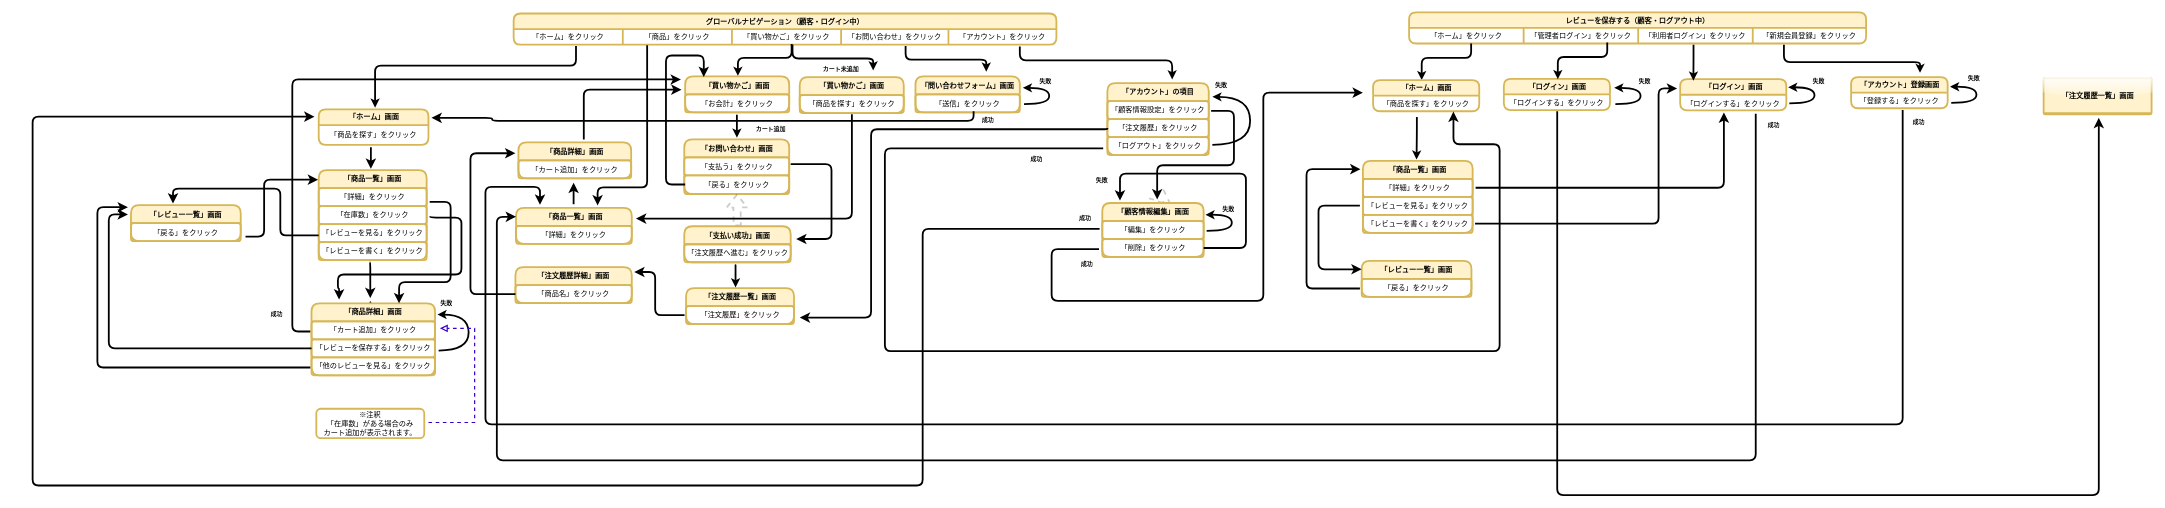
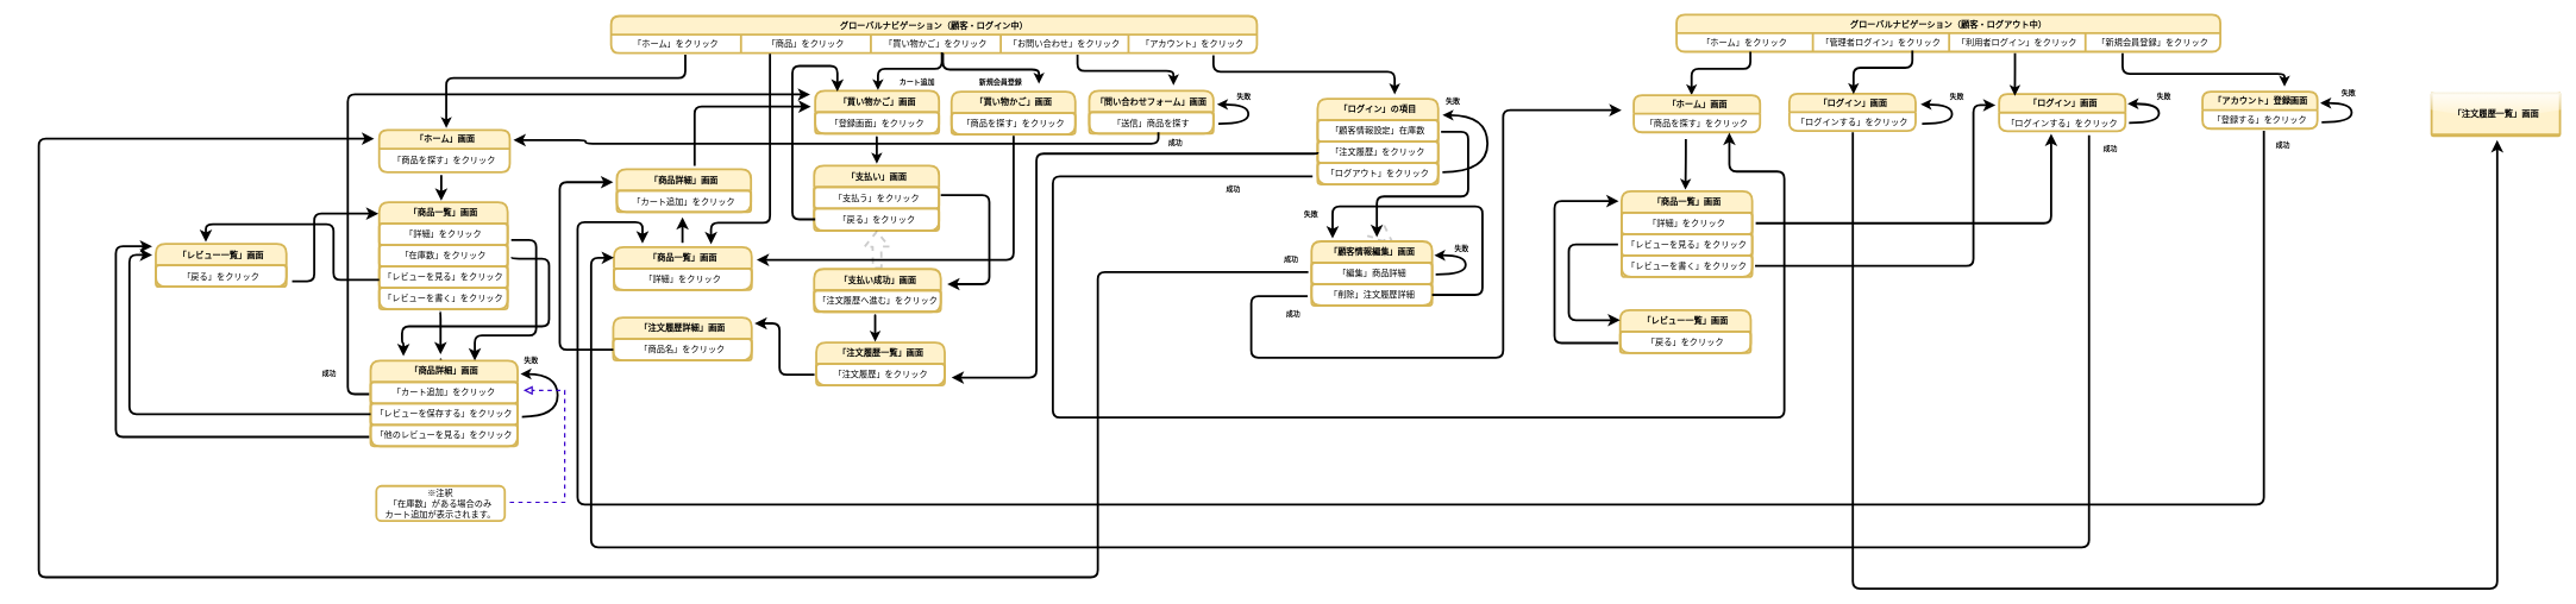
- <mxCell id="2" value="レビューを保存する（顧客・ログアウト中）" style="shape=table;startSize=26;container=1;collapsible=0;childLayout=tableLayout;fontStyle=1;align=center;shadow=0;strokeColor=#d6b656;fillColor=#fff2cc;rounded=1;strokeWidth=3;" parent="1" vertex="1"><mxGeometry x="2348" y="20" width="762" height="52" as="geometry" /></mxCell>
+ <mxCell id="2" value="グローバルナビゲーション（顧客・ログアウト中）" style="shape=table;startSize=26;container=1;collapsible=0;childLayout=tableLayout;fontStyle=1;align=center;shadow=0;strokeColor=#d6b656;fillColor=#fff2cc;rounded=1;strokeWidth=3;" parent="1" vertex="1"><mxGeometry x="2348" y="20" width="762" height="52" as="geometry" /></mxCell>
- <mxCell id="136" value="カート未追加" style="text;strokeColor=none;fillColor=none;align=left;verticalAlign=top;spacingLeft=4;spacingRight=4;overflow=hidden;rotatable=0;points=[[0,0.5],[1,0.5]];portConstraint=eastwest;whiteSpace=wrap;html=1;shadow=0;fontFamily=Helvetica;fontSize=10;fontColor=default;startSize=30;fontStyle=1;rounded=1;strokeWidth=3;" vertex="1" parent="1"><mxGeometry x="1365" y="102" width="70" height="21" as="geometry" /></mxCell>
+ <mxCell id="136" value="新規会員登録" style="text;strokeColor=none;fillColor=none;align=left;verticalAlign=top;spacingLeft=4;spacingRight=4;overflow=hidden;rotatable=0;points=[[0,0.5],[1,0.5]];portConstraint=eastwest;whiteSpace=wrap;html=1;shadow=0;fontFamily=Helvetica;fontSize=10;fontColor=default;startSize=30;fontStyle=1;rounded=1;strokeWidth=3;" vertex="1" parent="1"><mxGeometry x="1365" y="102" width="70" height="21" as="geometry" /></mxCell>
- <mxCell id="33" value="「アカウント」の項目" style="swimlane;fontStyle=1;childLayout=stackLayout;horizontal=1;startSize=30;horizontalStack=0;resizeParent=1;resizeParentMax=0;resizeLast=0;collapsible=1;marginBottom=0;whiteSpace=wrap;html=1;shadow=0;strokeColor=#d6b656;fontFamily=Helvetica;fontSize=12;fillColor=#fff2cc;align=center;rounded=1;strokeWidth=3;" parent="1" vertex="1"><mxGeometry x="1845" y="138" width="169" height="120" as="geometry" /></mxCell>
+ <mxCell id="33" value="「ログイン」の項目" style="swimlane;fontStyle=1;childLayout=stackLayout;horizontal=1;startSize=30;horizontalStack=0;resizeParent=1;resizeParentMax=0;resizeLast=0;collapsible=1;marginBottom=0;whiteSpace=wrap;html=1;shadow=0;strokeColor=#d6b656;fontFamily=Helvetica;fontSize=12;fillColor=#fff2cc;align=center;rounded=1;strokeWidth=3;" parent="1" vertex="1"><mxGeometry x="1845" y="138" width="169" height="120" as="geometry" /></mxCell>
- <mxCell id="40" value="「お会計」をクリック" style="text;align=center;verticalAlign=middle;spacingLeft=4;spacingRight=4;overflow=hidden;points=[[0,0.5],[1,0.5]];portConstraint=eastwest;rotatable=0;whiteSpace=wrap;html=1;shadow=0;fontFamily=Helvetica;fontSize=12;strokeColor=#D6B656;rounded=1;strokeWidth=3;" parent="39" vertex="1"><mxGeometry y="30" width="173.5" height="30" as="geometry" /></mxCell>
+ <mxCell id="40" value="「登録画面」をクリック" style="text;align=center;verticalAlign=middle;spacingLeft=4;spacingRight=4;overflow=hidden;points=[[0,0.5],[1,0.5]];portConstraint=eastwest;rotatable=0;whiteSpace=wrap;html=1;shadow=0;fontFamily=Helvetica;fontSize=12;strokeColor=#D6B656;rounded=1;strokeWidth=3;" parent="39" vertex="1"><mxGeometry y="30" width="173.5" height="30" as="geometry" /></mxCell>
- <mxCell id="50" value="「送信」をクリック" style="text;align=center;verticalAlign=middle;spacingLeft=4;spacingRight=4;overflow=hidden;points=[[0,0.5],[1,0.5]];portConstraint=eastwest;rotatable=0;whiteSpace=wrap;html=1;shadow=0;fontFamily=Helvetica;fontSize=12;strokeColor=#D6B656;rounded=1;strokeWidth=3;" parent="49" vertex="1"><mxGeometry y="30" width="174" height="30" as="geometry" /></mxCell>
+ <mxCell id="50" value="「送信」商品を探す" style="text;align=center;verticalAlign=middle;spacingLeft=4;spacingRight=4;overflow=hidden;points=[[0,0.5],[1,0.5]];portConstraint=eastwest;rotatable=0;whiteSpace=wrap;html=1;shadow=0;fontFamily=Helvetica;fontSize=12;strokeColor=#D6B656;rounded=1;strokeWidth=3;" parent="49" vertex="1"><mxGeometry y="30" width="174" height="30" as="geometry" /></mxCell>
- <mxCell id="34" value="「顧客情報設定」をクリック" style="text;align=center;verticalAlign=middle;spacingLeft=4;spacingRight=4;overflow=hidden;points=[[0,0.5],[1,0.5]];portConstraint=eastwest;rotatable=0;whiteSpace=wrap;html=1;shadow=0;fontFamily=Helvetica;fontSize=12;strokeColor=#D6B656;rounded=1;strokeWidth=3;" parent="33" vertex="1"><mxGeometry y="30" width="169" height="30" as="geometry" /></mxCell>
+ <mxCell id="34" value="「顧客情報設定」在庫数" style="text;align=center;verticalAlign=middle;spacingLeft=4;spacingRight=4;overflow=hidden;points=[[0,0.5],[1,0.5]];portConstraint=eastwest;rotatable=0;whiteSpace=wrap;html=1;shadow=0;fontFamily=Helvetica;fontSize=12;strokeColor=#D6B656;rounded=1;strokeWidth=3;" parent="33" vertex="1"><mxGeometry y="30" width="169" height="30" as="geometry" /></mxCell>
- <mxCell id="137" value="カート追加" style="text;strokeColor=none;fillColor=none;align=left;verticalAlign=top;spacingLeft=4;spacingRight=4;overflow=hidden;rotatable=0;points=[[0,0.5],[1,0.5]];portConstraint=eastwest;whiteSpace=wrap;html=1;shadow=0;fontFamily=Helvetica;fontSize=10;fontColor=default;startSize=30;fontStyle=1;rounded=1;strokeWidth=3;" vertex="1" parent="1"><mxGeometry x="1252.5" y="202" width="70" height="21" as="geometry" /></mxCell>
+ <mxCell id="137" value="カート追加" style="text;strokeColor=none;fillColor=none;align=left;verticalAlign=top;spacingLeft=4;spacingRight=4;overflow=hidden;rotatable=0;points=[[0,0.5],[1,0.5]];portConstraint=eastwest;whiteSpace=wrap;html=1;shadow=0;fontFamily=Helvetica;fontSize=10;fontColor=default;startSize=30;fontStyle=1;rounded=1;strokeWidth=3;" vertex="1" parent="1"><mxGeometry x="1252.5" y="102" width="70" height="21" as="geometry" /></mxCell>
- <mxCell id="41" value="「お問い合わせ」画面" style="swimlane;fontStyle=1;childLayout=stackLayout;horizontal=1;startSize=30;horizontalStack=0;resizeParent=1;resizeParentMax=0;resizeLast=0;collapsible=1;marginBottom=0;whiteSpace=wrap;html=1;shadow=0;strokeColor=#d6b656;fontFamily=Helvetica;fontSize=12;fillColor=#fff2cc;align=center;rounded=1;strokeWidth=3;" parent="1" vertex="1"><mxGeometry x="1139.5" y="232" width="175" height="91" as="geometry" /></mxCell>
+ <mxCell id="41" value="「支払い」画面" style="swimlane;fontStyle=1;childLayout=stackLayout;horizontal=1;startSize=30;horizontalStack=0;resizeParent=1;resizeParentMax=0;resizeLast=0;collapsible=1;marginBottom=0;whiteSpace=wrap;html=1;shadow=0;strokeColor=#d6b656;fontFamily=Helvetica;fontSize=12;fillColor=#fff2cc;align=center;rounded=1;strokeWidth=3;" parent="1" vertex="1"><mxGeometry x="1139.5" y="232" width="175" height="91" as="geometry" /></mxCell>
- <mxCell id="29" value="「編集」をクリック" style="text;strokeColor=#D6B656;fillColor=none;align=center;verticalAlign=middle;spacingLeft=4;spacingRight=4;overflow=hidden;points=[[0,0.5],[1,0.5]];portConstraint=eastwest;rotatable=0;whiteSpace=wrap;html=1;shadow=0;fontFamily=Helvetica;fontSize=12;fontColor=default;rounded=1;strokeWidth=3;" parent="28" vertex="1"><mxGeometry y="30" width="169" height="30" as="geometry" /></mxCell>
+ <mxCell id="29" value="「編集」商品詳細" style="text;strokeColor=#D6B656;fillColor=none;align=center;verticalAlign=middle;spacingLeft=4;spacingRight=4;overflow=hidden;points=[[0,0.5],[1,0.5]];portConstraint=eastwest;rotatable=0;whiteSpace=wrap;html=1;shadow=0;fontFamily=Helvetica;fontSize=12;fontColor=default;rounded=1;strokeWidth=3;" parent="28" vertex="1"><mxGeometry y="30" width="169" height="30" as="geometry" /></mxCell>
- <mxCell id="30" value="「削除」をクリック" style="text;strokeColor=#D6B656;fillColor=none;align=center;verticalAlign=middle;spacingLeft=4;spacingRight=4;overflow=hidden;points=[[0,0.5],[1,0.5]];portConstraint=eastwest;rotatable=0;whiteSpace=wrap;html=1;shadow=0;fontFamily=Helvetica;fontSize=12;fontColor=default;rounded=1;strokeWidth=3;" parent="28" vertex="1"><mxGeometry y="60" width="169" height="30" as="geometry" /></mxCell>
+ <mxCell id="30" value="「削除」注文履歴詳細" style="text;strokeColor=#D6B656;fillColor=none;align=center;verticalAlign=middle;spacingLeft=4;spacingRight=4;overflow=hidden;points=[[0,0.5],[1,0.5]];portConstraint=eastwest;rotatable=0;whiteSpace=wrap;html=1;shadow=0;fontFamily=Helvetica;fontSize=12;fontColor=default;rounded=1;strokeWidth=3;" parent="28" vertex="1"><mxGeometry y="60" width="169" height="30" as="geometry" /></mxCell>
